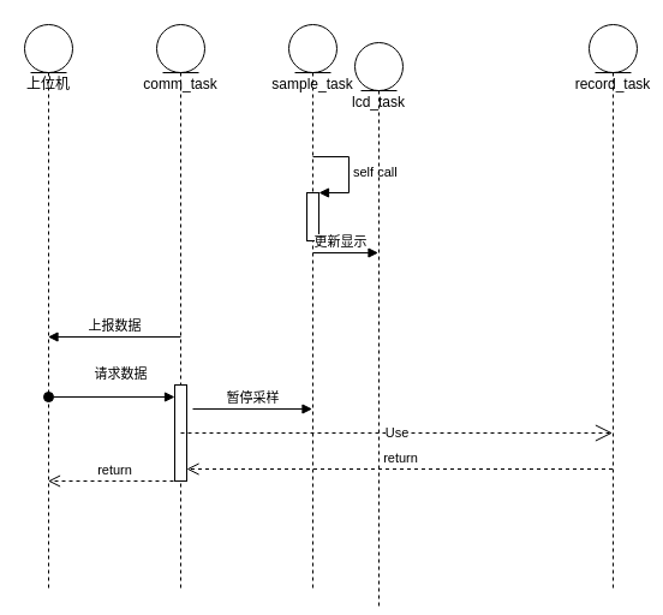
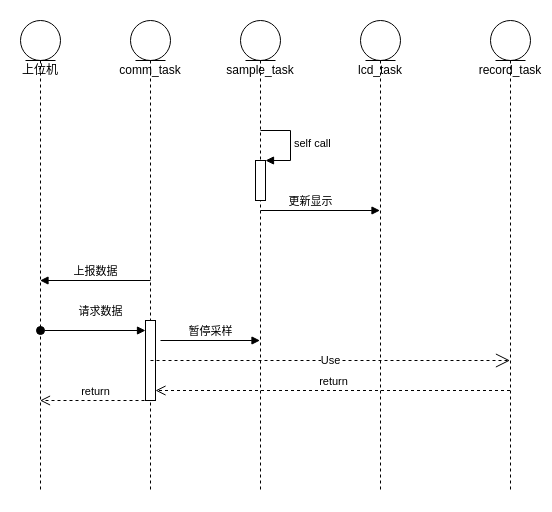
- <mxCell id="13" value="lcd_task" style="shape=umlLifeline;participant=umlEntity;perimeter=lifelinePerimeter;whiteSpace=wrap;html=1;container=1;collapsible=0;recursiveResize=0;verticalAlign=top;spacingTop=36;outlineConnect=0;" vertex="1" parent="1"><mxGeometry x="295" y="35" width="40" height="470" as="geometry" /></mxCell>
+ <mxCell id="13" value="lcd_task" style="shape=umlLifeline;participant=umlEntity;perimeter=lifelinePerimeter;whiteSpace=wrap;html=1;container=1;collapsible=0;recursiveResize=0;verticalAlign=top;spacingTop=36;outlineConnect=0;" vertex="1" parent="1"><mxGeometry x="360" y="20" width="40" height="470" as="geometry" /></mxCell>
